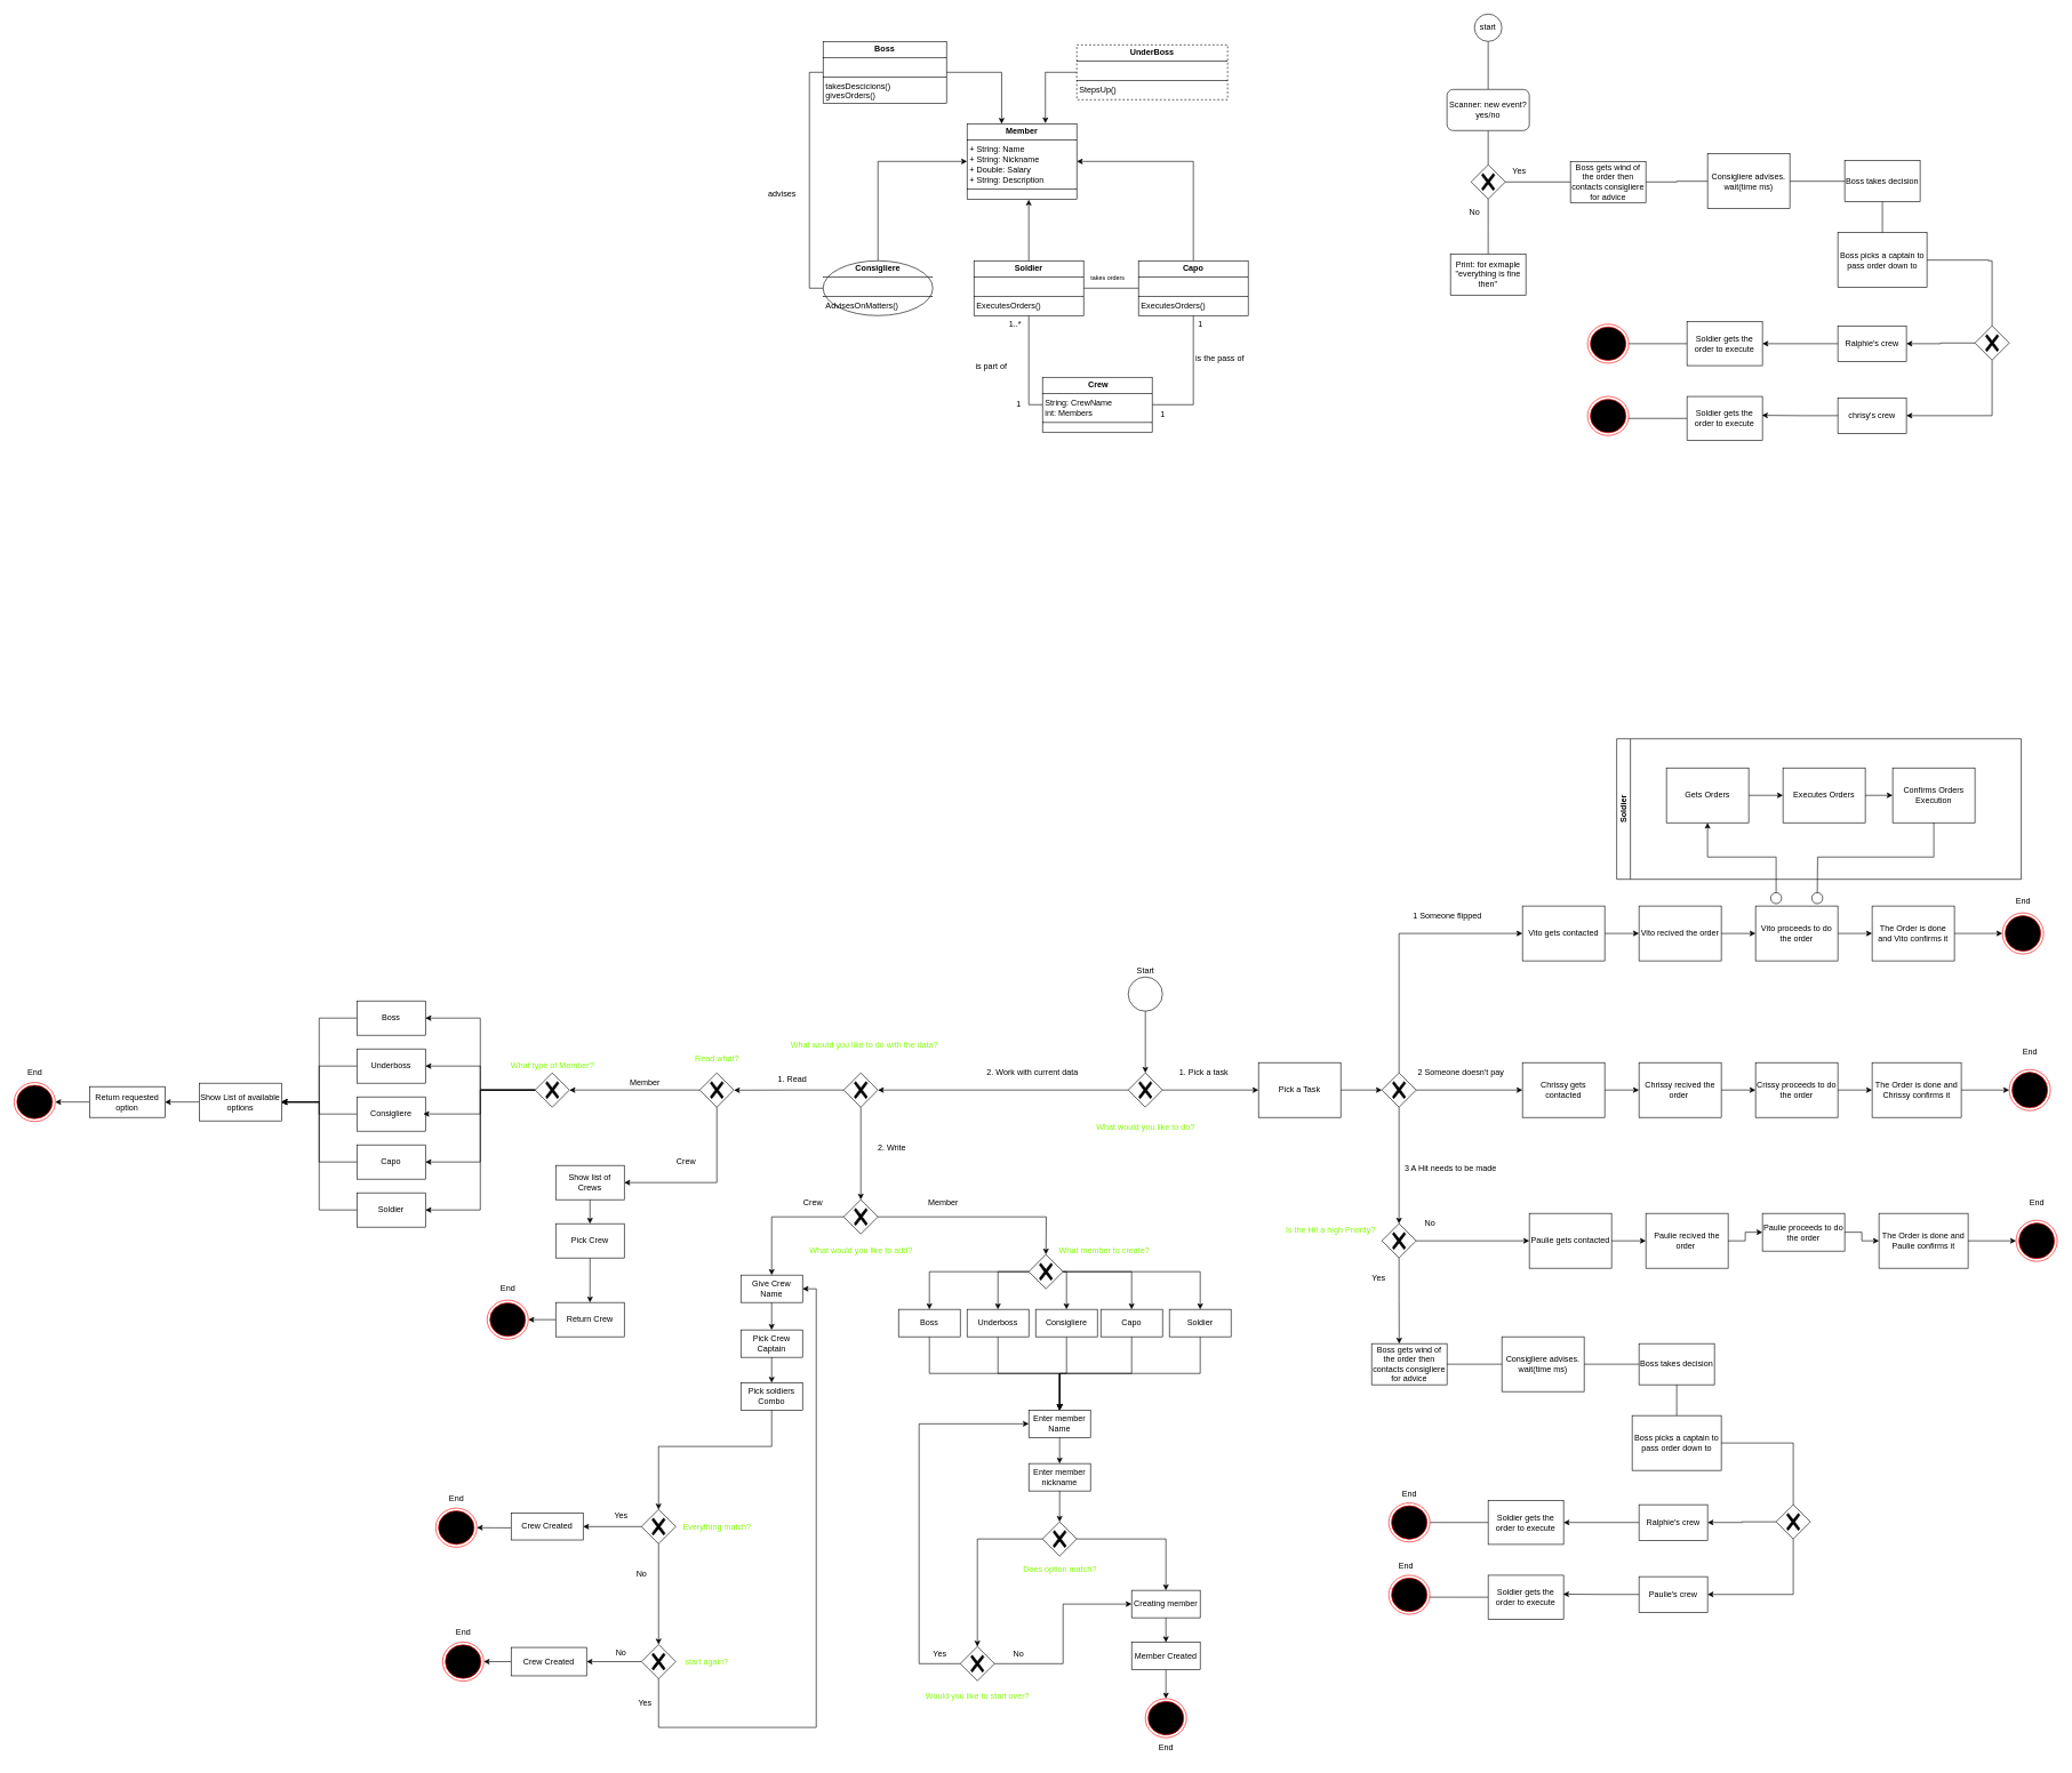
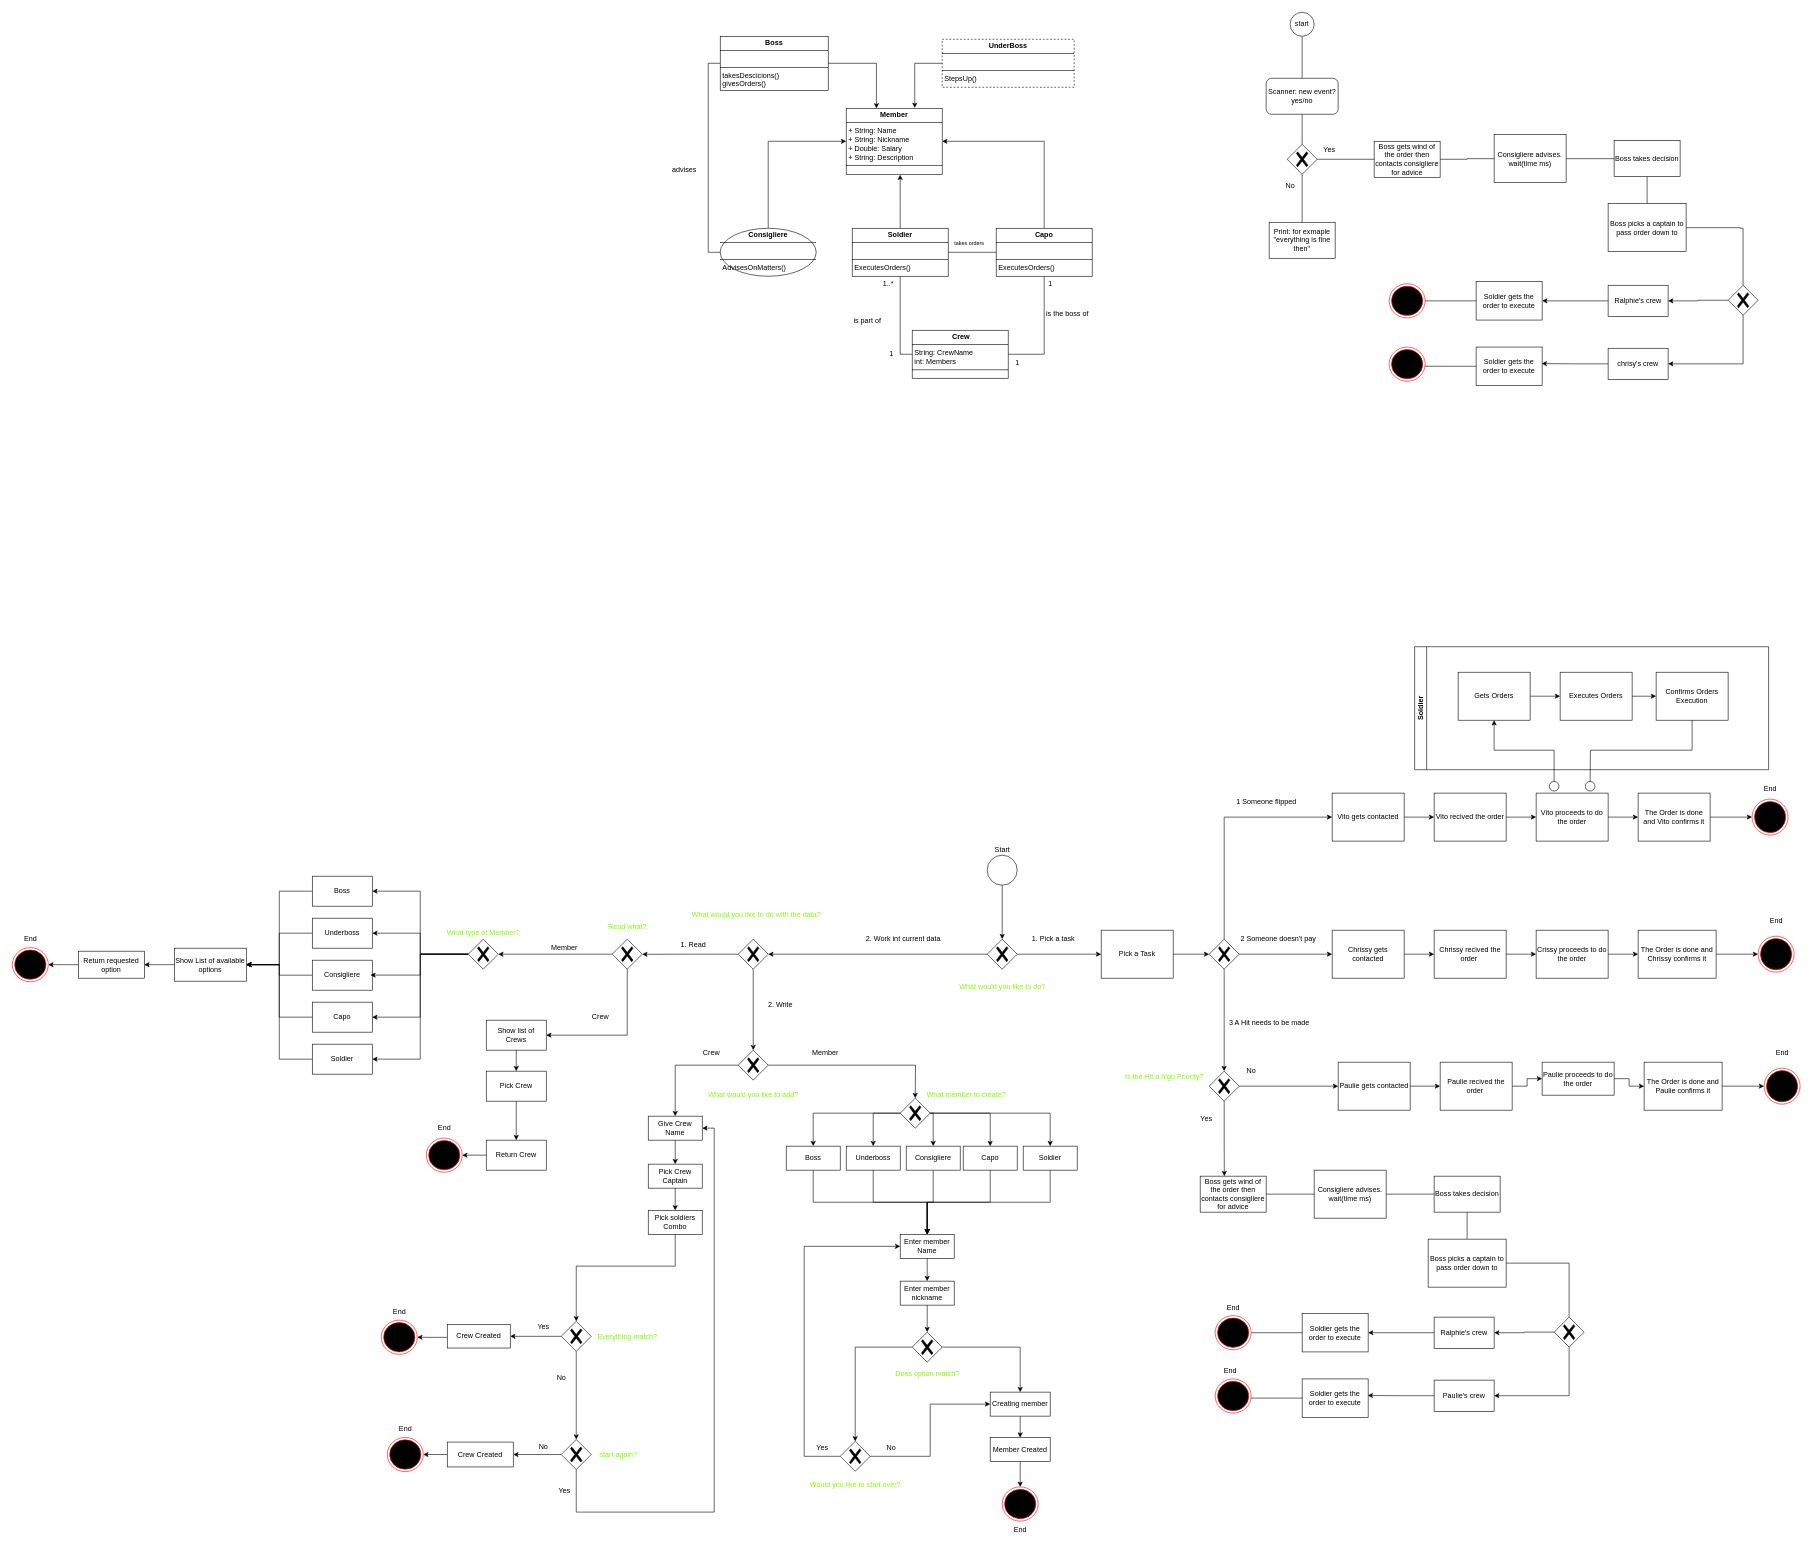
- <mxCell id="21" value="is the pass of&amp;nbsp;" style="text;html=1;align=center;verticalAlign=middle;resizable=0;points=[];autosize=1;strokeColor=none;fillColor=none;" parent="1" vertex="1"><mxGeometry x="1730" y="508" width="100" height="30" as="geometry" /></mxCell>
+ <mxCell id="21" value="is the boss of&amp;nbsp;" style="text;html=1;align=center;verticalAlign=middle;resizable=0;points=[];autosize=1;strokeColor=none;fillColor=none;" parent="1" vertex="1"><mxGeometry x="1730" y="508" width="100" height="30" as="geometry" /></mxCell>
- <mxCell id="141" value="2. Work with current data" style="text;html=1;align=center;verticalAlign=middle;resizable=0;points=[];autosize=1;strokeColor=none;fillColor=none;" parent="1" vertex="1"><mxGeometry x="1425" y="1550" width="160" height="30" as="geometry" /></mxCell>
+ <mxCell id="141" value="2. Work int current data" style="text;html=1;align=center;verticalAlign=middle;resizable=0;points=[];autosize=1;strokeColor=none;fillColor=none;" parent="1" vertex="1"><mxGeometry x="1425" y="1550" width="160" height="30" as="geometry" /></mxCell>
